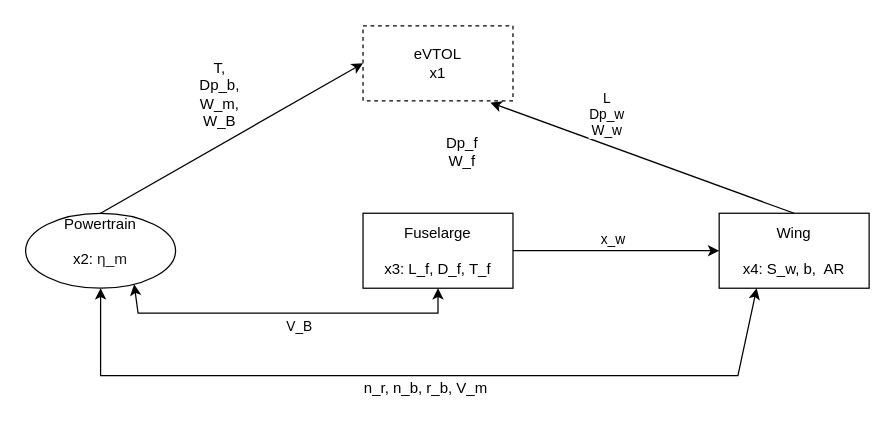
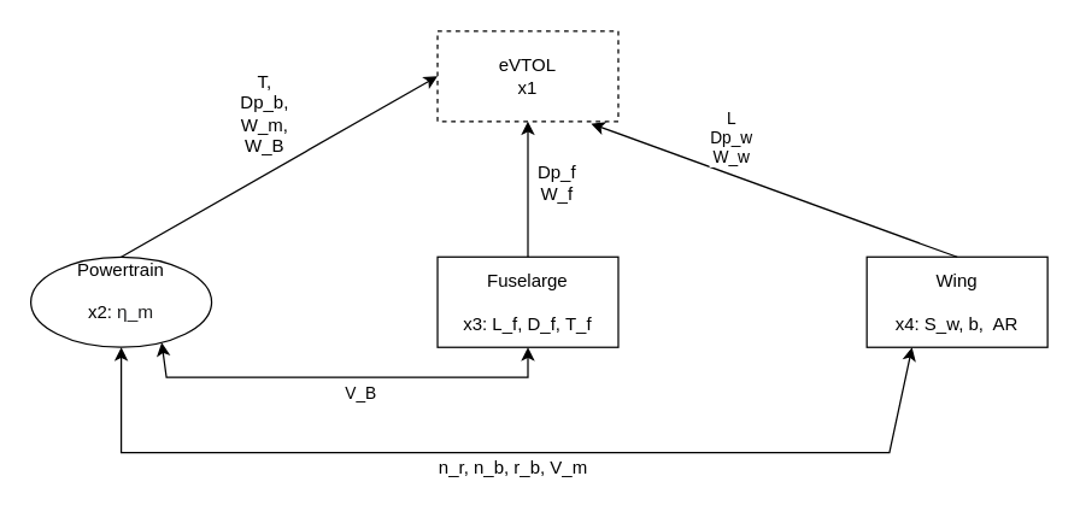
+ <mxCell id="5" value="" style="edgeStyle=orthogonalEdgeStyle;rounded=0;orthogonalLoop=1;jettySize=auto;html=1;" edge="1" parent="1" source="6" target="2"><mxGeometry relative="1" as="geometry" /></mxCell>
- <mxCell id="7" value="" style="endArrow=classic;html=1;rounded=0;exitX=1;exitY=0.5;exitDx=0;exitDy=0;entryX=0;entryY=0.5;entryDx=0;entryDy=0;" edge="1" parent="1" source="6" target="3"><mxGeometry width="50" height="50" relative="1" as="geometry"><mxPoint x="340" y="290" as="sourcePoint" /><mxPoint x="390" y="240" as="targetPoint" /></mxGeometry></mxCell>
- <mxCell id="8" value="x_w" style="edgeLabel;html=1;align=center;verticalAlign=middle;resizable=0;points=[];" vertex="1" connectable="0" parent="7"><mxGeometry x="0.173" y="-1" relative="1" as="geometry"><mxPoint x="-18" y="-11" as="offset" /></mxGeometry></mxCell>
